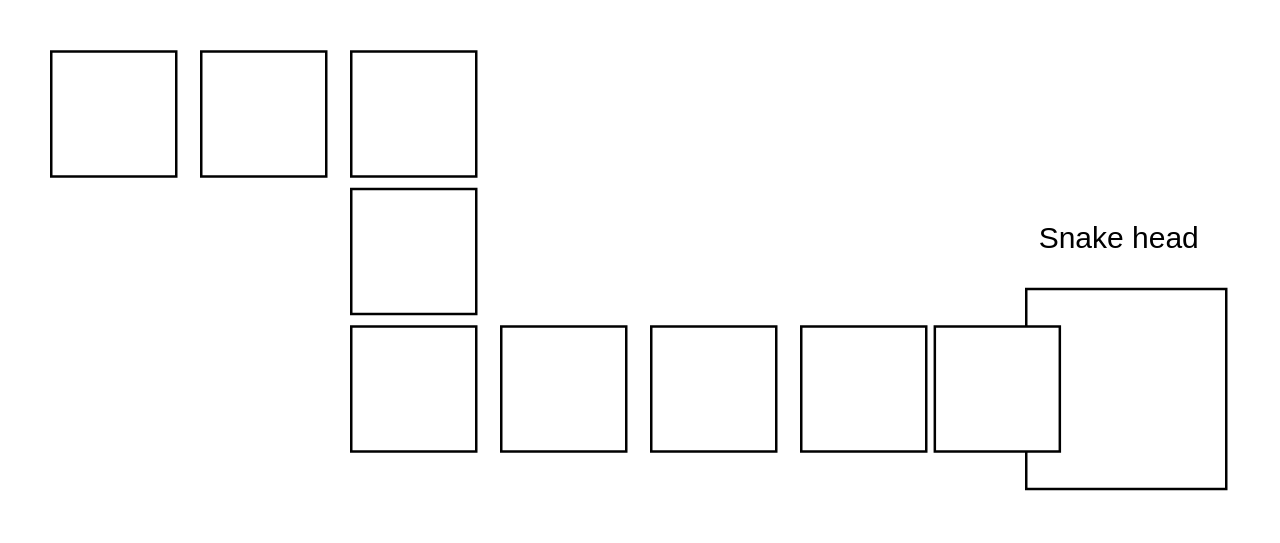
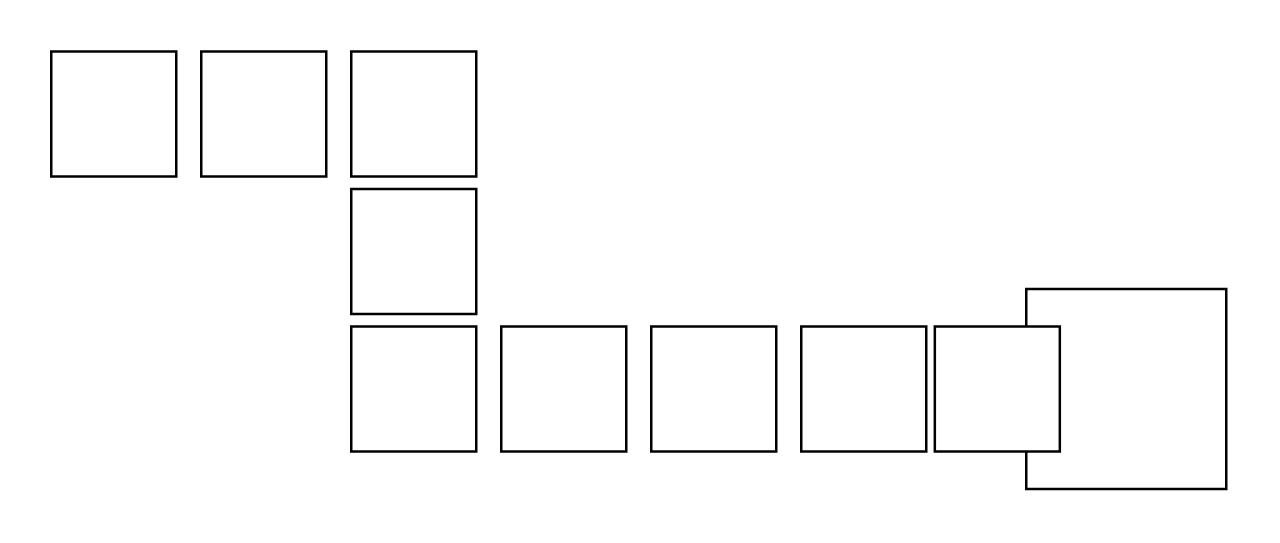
- <mxCell id="11" value="Snake head" style="text;html=1;strokeColor=none;fillColor=none;align=center;verticalAlign=middle;whiteSpace=wrap;rounded=0;" vertex="1" parent="1"><mxGeometry x="410" y="80" width="75" height="30" as="geometry" /></mxCell>
